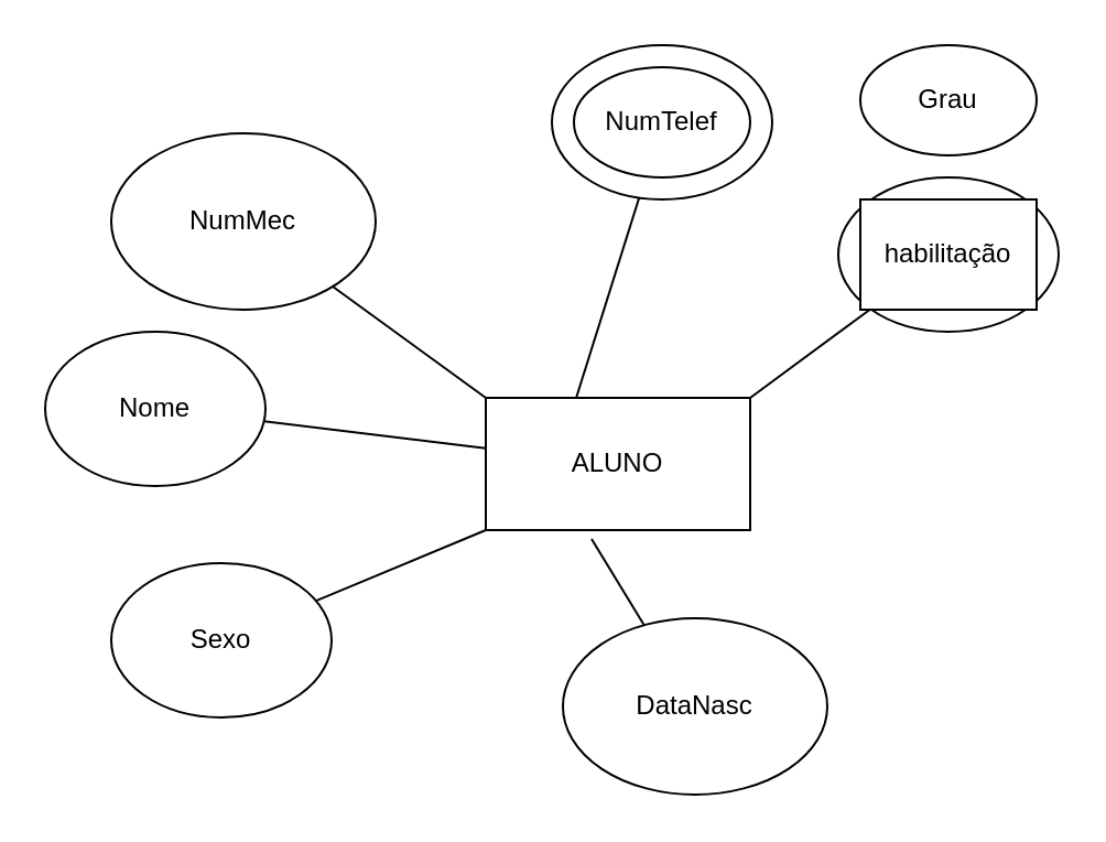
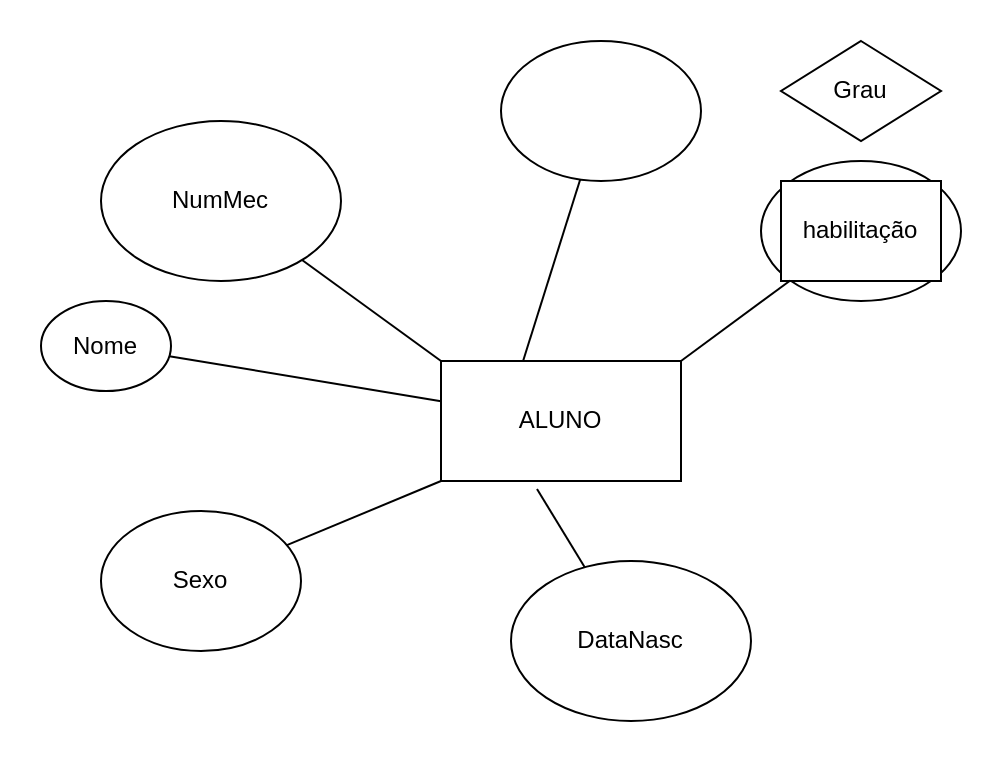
- <mxCell id="17" value="Grau" style="ellipse;whiteSpace=wrap;html=1;" vertex="1" parent="1"><mxGeometry x="390" y="20" width="80" height="50" as="geometry" /></mxCell>
+ <mxCell id="17" value="Grau" style="rhombus;whiteSpace=wrap;html=1;" vertex="1" parent="1"><mxGeometry x="390" y="20" width="80" height="50" as="geometry" /></mxCell>
- <mxCell id="12" value="NumTelef" style="ellipse;whiteSpace=wrap;html=1;" vertex="1" parent="1"><mxGeometry x="260" y="30" width="80" height="50" as="geometry" /></mxCell>
- <mxCell id="5" value="Nome" style="ellipse;whiteSpace=wrap;html=1;" vertex="1" parent="1"><mxGeometry x="20" y="150" width="100" height="70" as="geometry" /></mxCell>
+ <mxCell id="5" value="Nome" style="ellipse;whiteSpace=wrap;html=1;" vertex="1" parent="1"><mxGeometry x="20" y="150" width="65" height="45" as="geometry" /></mxCell>
